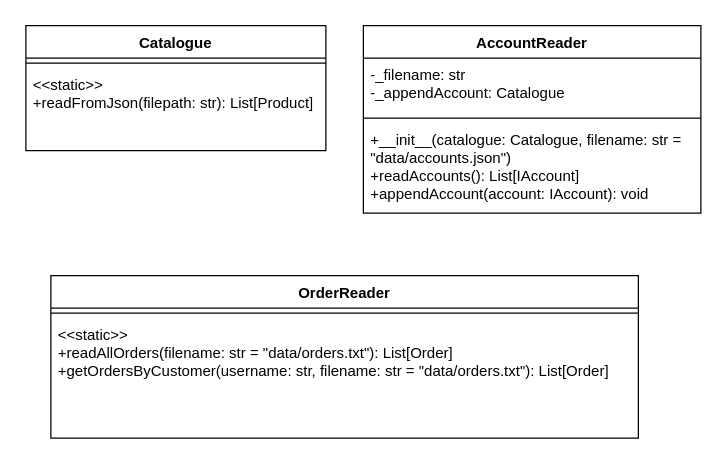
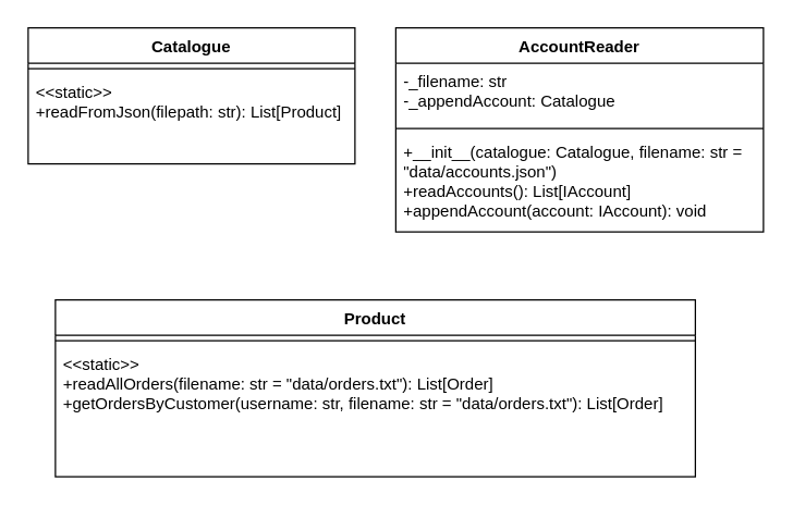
- <mxCell id="9" value="OrderReader" style="swimlane;fontStyle=1;align=center;verticalAlign=top;childLayout=stackLayout;horizontal=1;startSize=26;horizontalStack=0;resizeParent=1;resizeParentMax=0;resizeLast=0;collapsible=1;marginBottom=0;whiteSpace=wrap;html=1;" vertex="1" parent="1"><mxGeometry x="40" y="220" width="470" height="130" as="geometry" /></mxCell>
+ <mxCell id="9" value="Product" style="swimlane;fontStyle=1;align=center;verticalAlign=top;childLayout=stackLayout;horizontal=1;startSize=26;horizontalStack=0;resizeParent=1;resizeParentMax=0;resizeLast=0;collapsible=1;marginBottom=0;whiteSpace=wrap;html=1;" vertex="1" parent="1"><mxGeometry x="40" y="220" width="470" height="130" as="geometry" /></mxCell>
